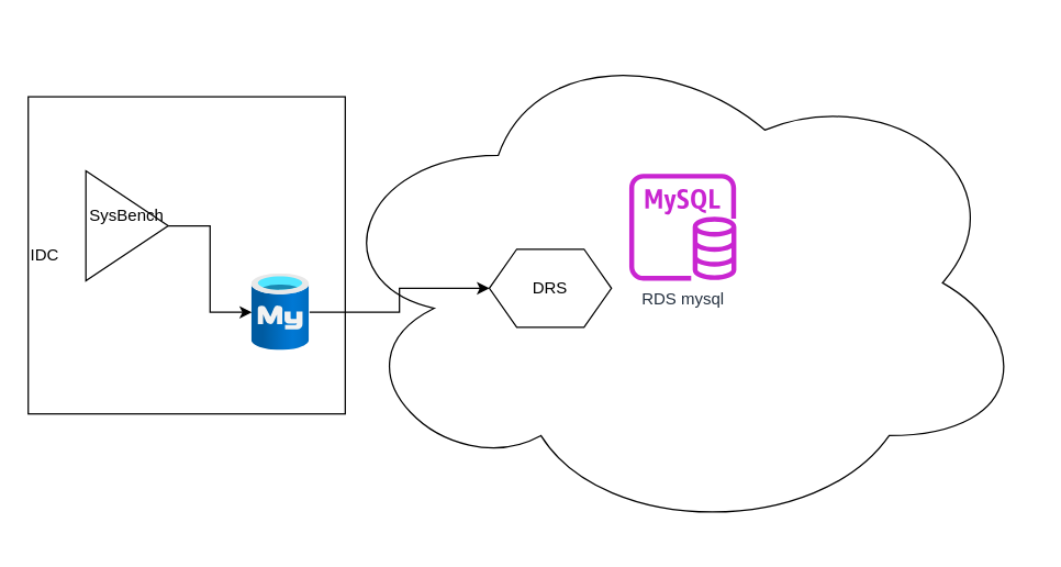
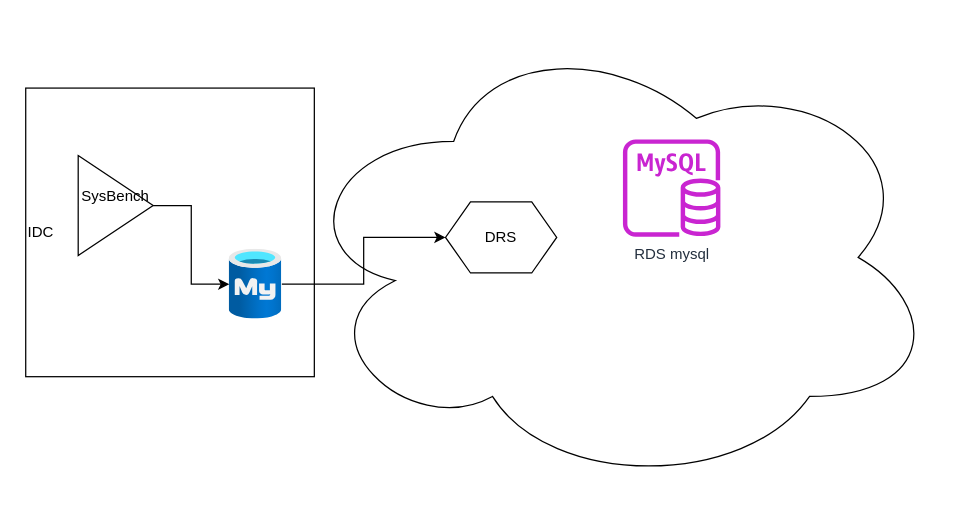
- <mxCell id="9" value="RDS mysql" style="sketch=0;outlineConnect=0;fontColor=#232F3E;gradientColor=none;fillColor=#C925D1;strokeColor=none;dashed=0;verticalLabelPosition=bottom;verticalAlign=top;align=center;html=1;fontSize=12;fontStyle=0;aspect=fixed;pointerEvents=1;shape=mxgraph.aws4.rds_mysql_instance;" parent="1" vertex="1"><mxGeometry x="458" y="126" width="78" height="78" as="geometry" /></mxCell>
+ <mxCell id="9" value="RDS mysql" style="sketch=0;outlineConnect=0;fontColor=#232F3E;gradientColor=none;fillColor=#C925D1;strokeColor=none;dashed=0;verticalLabelPosition=bottom;verticalAlign=top;align=center;html=1;fontSize=12;fontStyle=0;aspect=fixed;pointerEvents=1;shape=mxgraph.aws4.rds_mysql_instance;" parent="1" vertex="1"><mxGeometry x="498" y="111" width="78" height="78" as="geometry" /></mxCell>
- <mxCell id="8" value="DRS" style="shape=hexagon;perimeter=hexagonPerimeter2;whiteSpace=wrap;html=1;fixedSize=1;" parent="1" vertex="1"><mxGeometry x="356" y="181" width="89" height="57" as="geometry" /></mxCell>
+ <mxCell id="8" value="DRS" style="shape=hexagon;perimeter=hexagonPerimeter2;whiteSpace=wrap;html=1;fixedSize=1;" parent="1" vertex="1"><mxGeometry x="356" y="161" width="89" height="57" as="geometry" /></mxCell>
